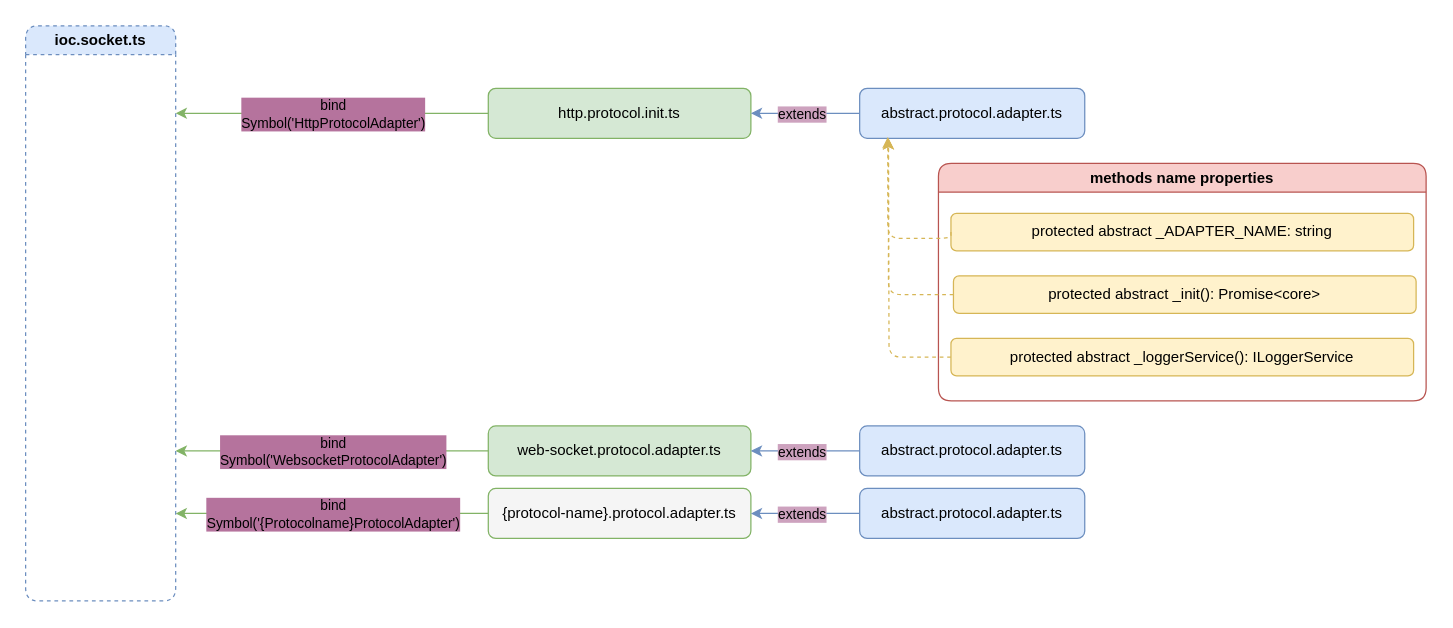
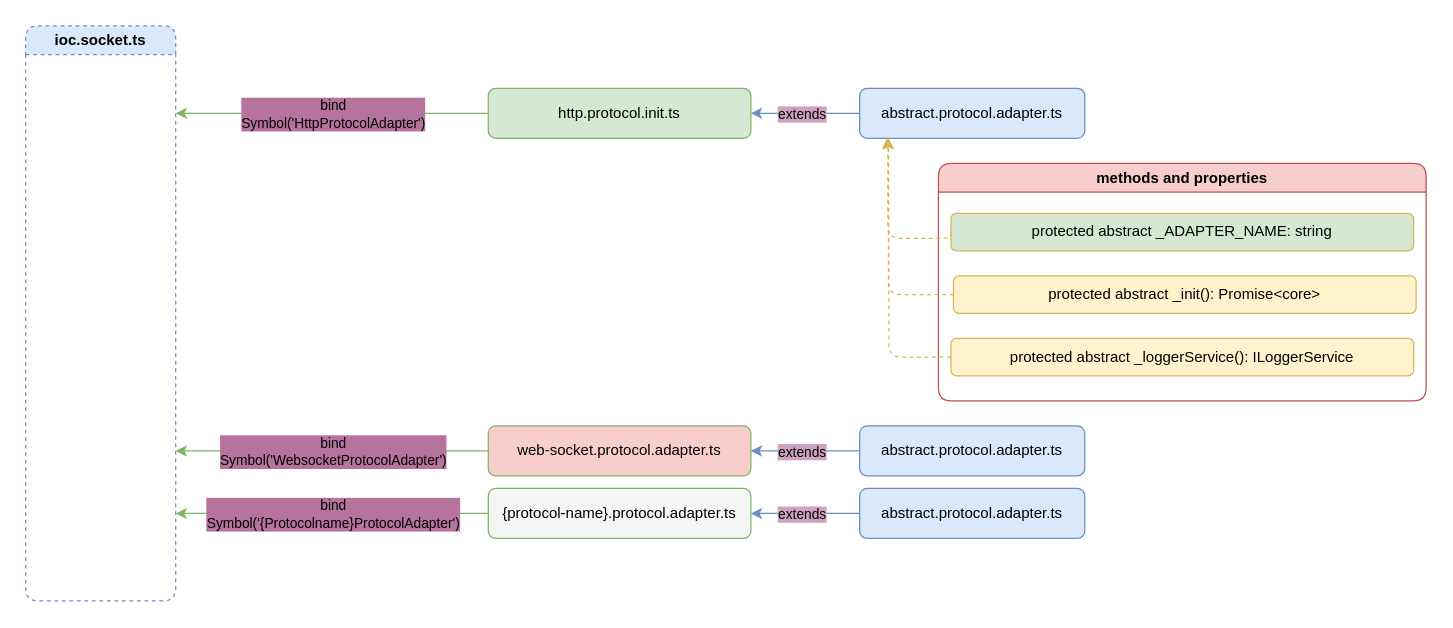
- <mxCell id="11" value="methods name properties" style="swimlane;whiteSpace=wrap;html=1;fillColor=#f8cecc;strokeColor=#b85450;rounded=1;" vertex="1" parent="1"><mxGeometry x="750" y="130" width="390" height="190" as="geometry" /></mxCell>
+ <mxCell id="11" value="methods and properties" style="swimlane;whiteSpace=wrap;html=1;fillColor=#f8cecc;strokeColor=#b85450;rounded=1;" vertex="1" parent="1"><mxGeometry x="750" y="130" width="390" height="190" as="geometry" /></mxCell>
- <mxCell id="12" value="protected abstract&amp;nbsp;_ADAPTER_NAME: string" style="rounded=1;whiteSpace=wrap;html=1;fillColor=#fff2cc;strokeColor=#d6b656;" vertex="1" parent="11"><mxGeometry x="10" y="40" width="370" height="30" as="geometry" /></mxCell>
+ <mxCell id="12" value="protected abstract&amp;nbsp;_ADAPTER_NAME: string" style="rounded=1;whiteSpace=wrap;html=1;fillColor=#d5e8d4;strokeColor=#d6b656;" vertex="1" parent="11"><mxGeometry x="10" y="40" width="370" height="30" as="geometry" /></mxCell>
- <mxCell id="3" value="web-socket.protocol.adapter.ts" style="rounded=1;whiteSpace=wrap;html=1;fillColor=#d5e8d4;strokeColor=#82b366;" vertex="1" parent="1"><mxGeometry x="390" y="340" width="210" height="40" as="geometry" /></mxCell>
+ <mxCell id="3" value="web-socket.protocol.adapter.ts" style="rounded=1;whiteSpace=wrap;html=1;fillColor=#f8cecc;strokeColor=#82b366;" vertex="1" parent="1"><mxGeometry x="390" y="340" width="210" height="40" as="geometry" /></mxCell>
